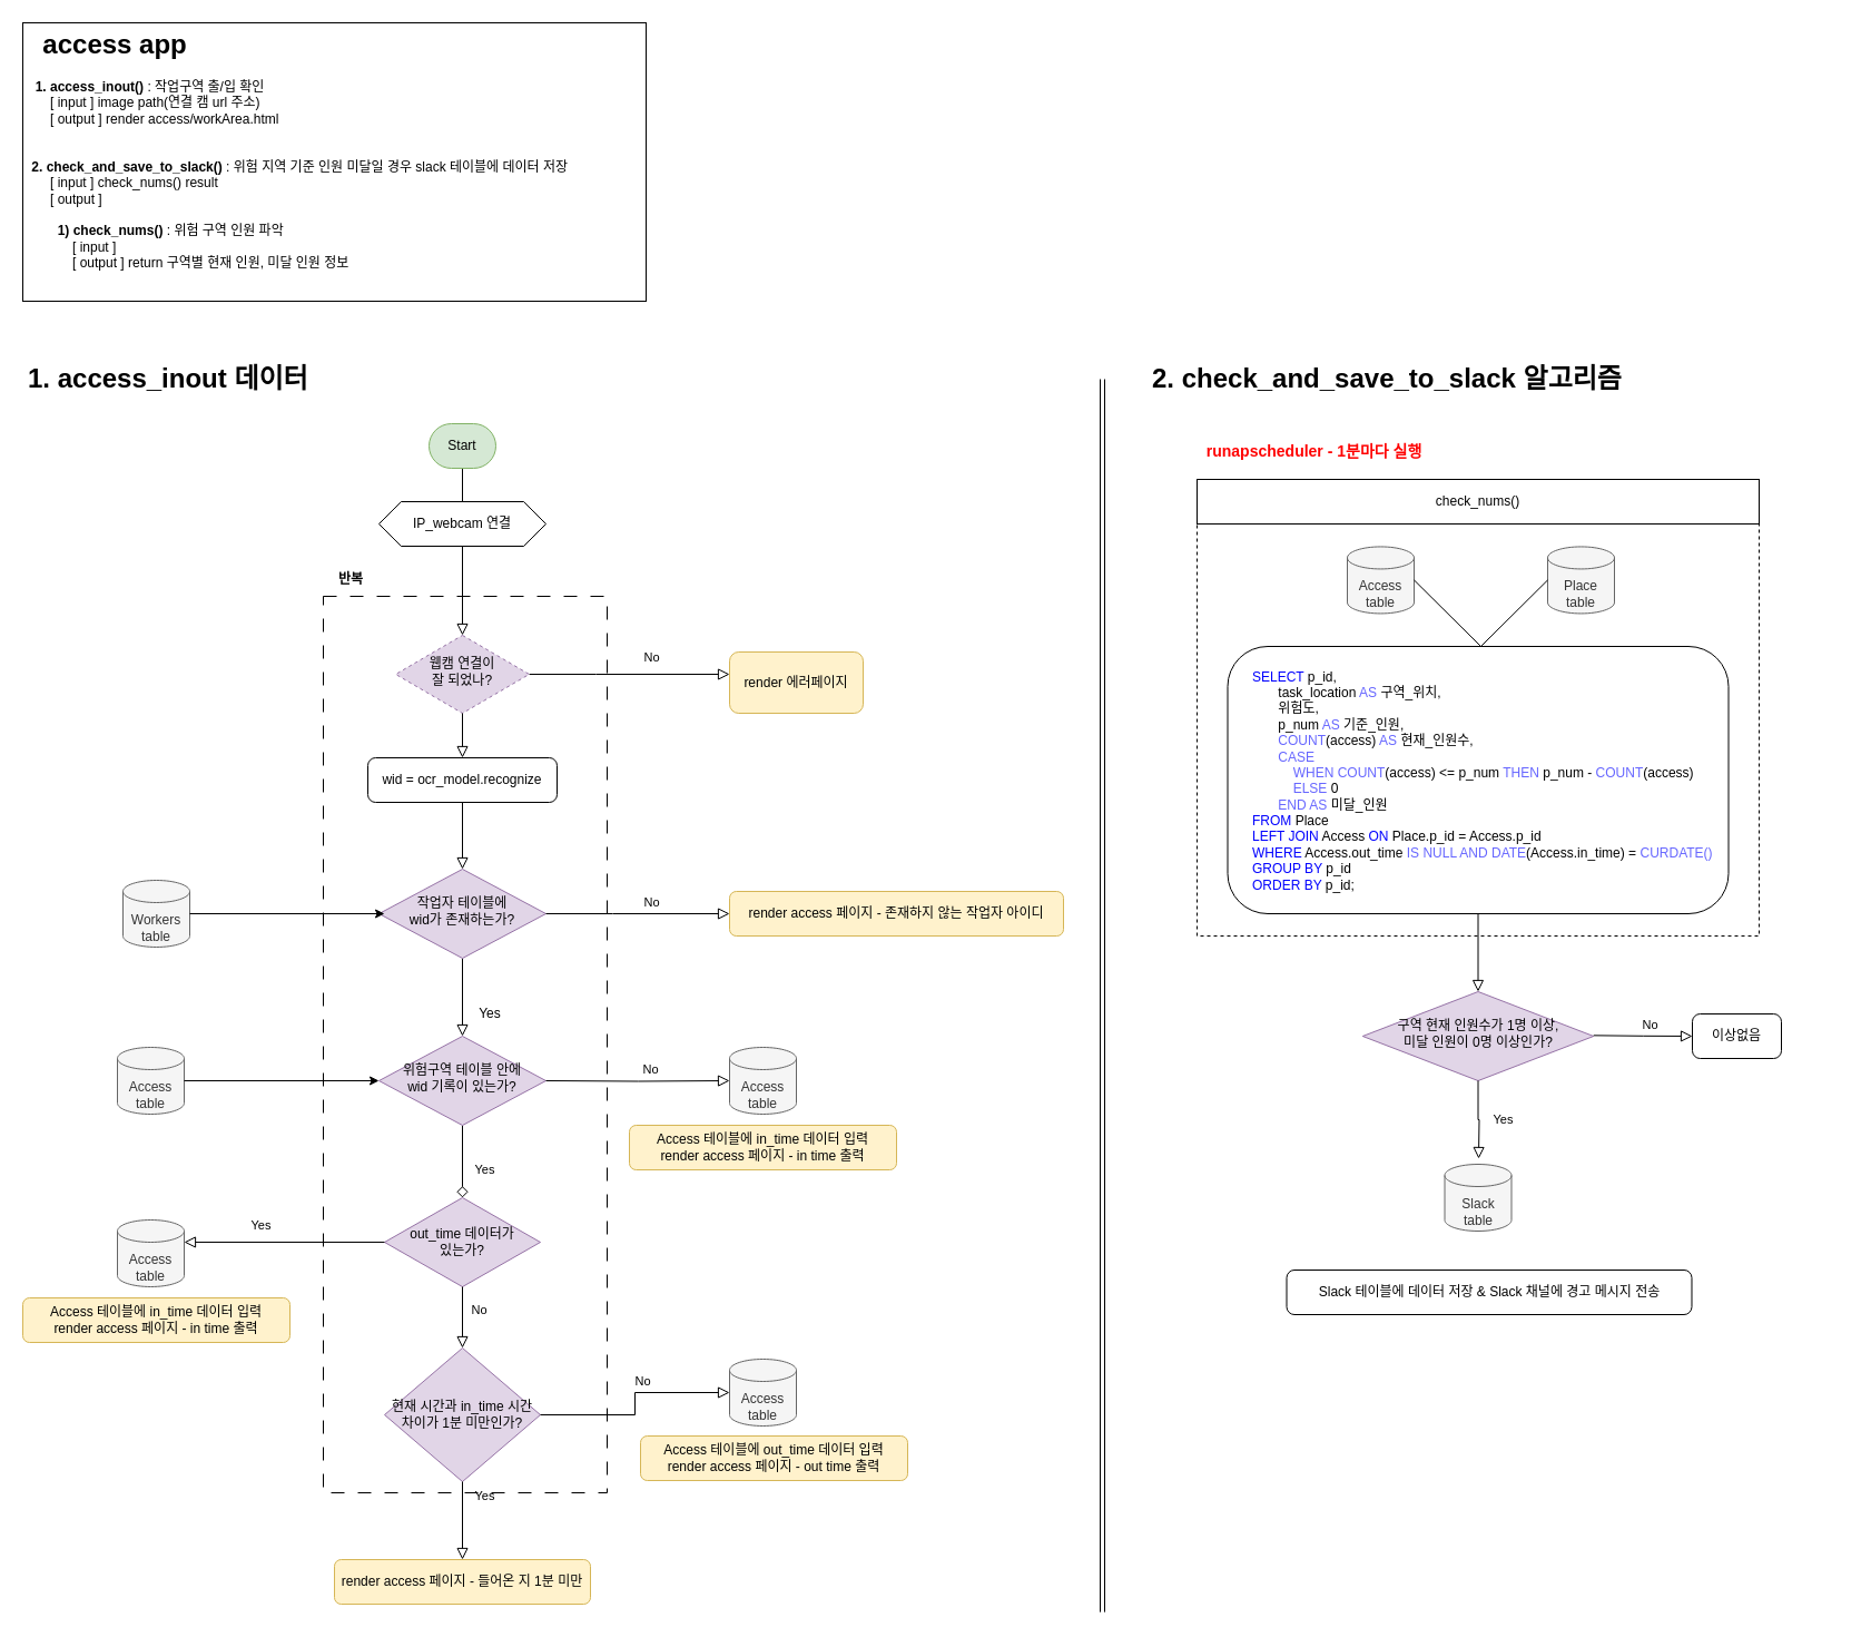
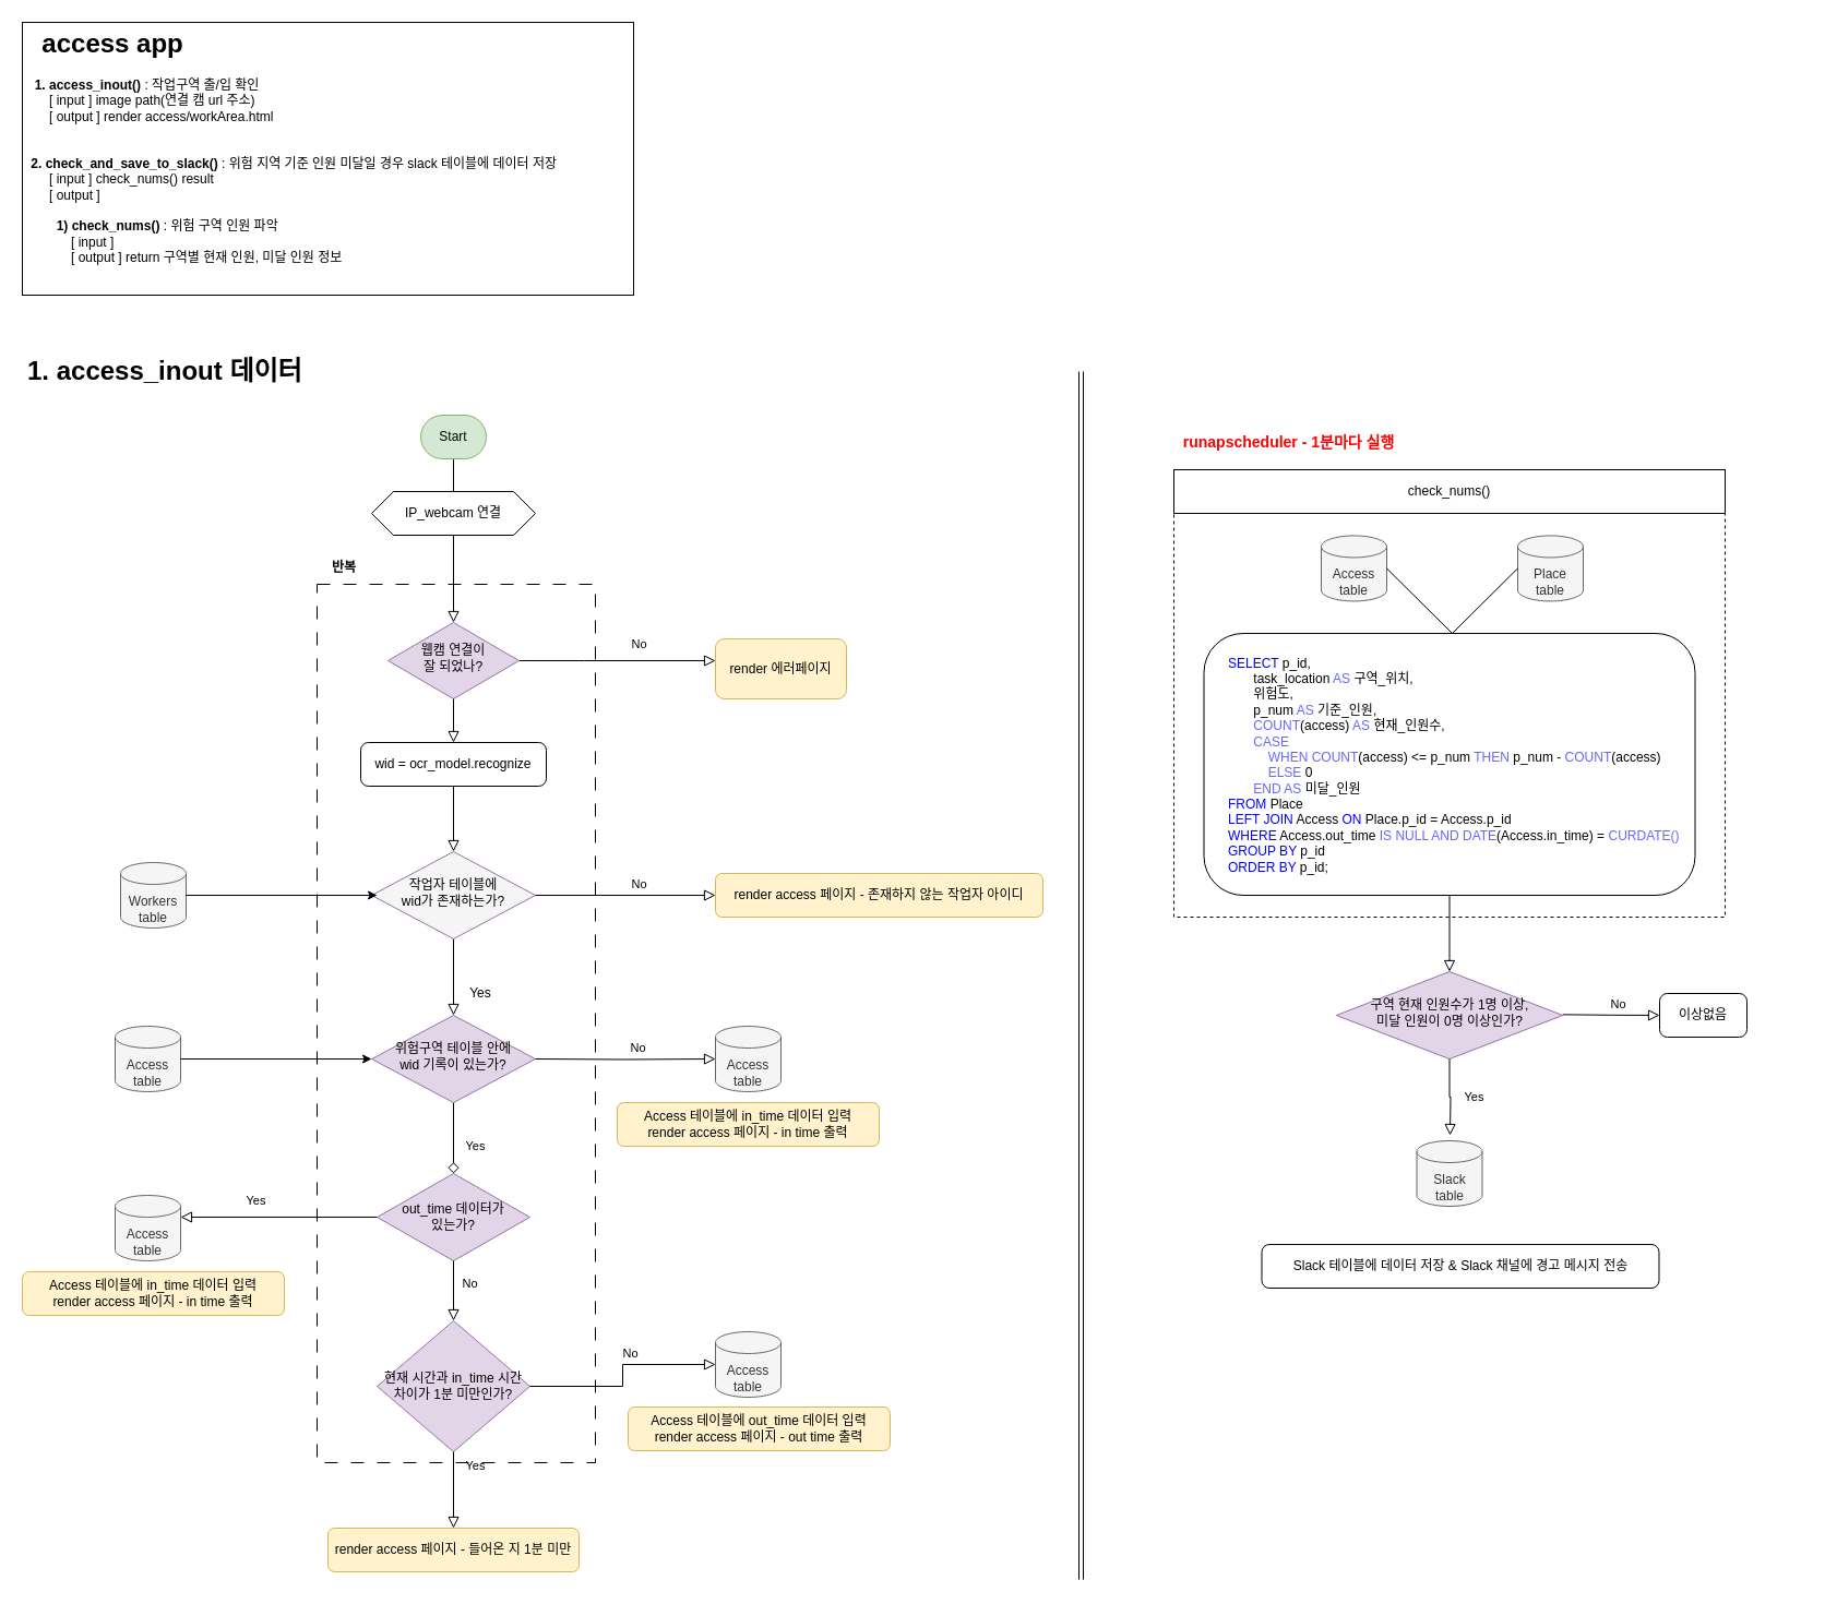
- <mxCell id="42" value="&lt;h1&gt;2. check_and_save_to_slack 알고리즘&lt;/h1&gt;" style="text;html=1;strokeColor=none;fillColor=none;spacing=5;spacingTop=-20;whiteSpace=wrap;overflow=hidden;rounded=0;" vertex="1" parent="1"><mxGeometry x="1030" y="320" width="620" height="40" as="geometry" /></mxCell>
- <mxCell id="13" value="웹캠 연결이&lt;br&gt;잘 되었나?" style="rhombus;whiteSpace=wrap;html=1;shadow=0;fontFamily=Helvetica;fontSize=12;align=center;strokeWidth=1;spacing=6;spacingTop=-4;verticalAlign=middle;fillColor=#e1d5e7;strokeColor=#9673a6;dashed=1;" vertex="1" parent="1"><mxGeometry x="355" y="570" width="120" height="70" as="geometry" /></mxCell>
+ <mxCell id="13" value="웹캠 연결이&lt;br&gt;잘 되었나?" style="rhombus;whiteSpace=wrap;html=1;shadow=0;fontFamily=Helvetica;fontSize=12;align=center;strokeWidth=1;spacing=6;spacingTop=-4;verticalAlign=middle;fillColor=#e1d5e7;strokeColor=#9673a6;" vertex="1" parent="1"><mxGeometry x="355" y="570" width="120" height="70" as="geometry" /></mxCell>
- <mxCell id="36" value="작업자 테이블에&lt;br&gt;wid가 존재하는가?" style="rhombus;whiteSpace=wrap;html=1;shadow=0;fontFamily=Helvetica;fontSize=12;align=center;strokeWidth=1;spacing=6;spacingTop=-4;container=0;fillColor=#e1d5e7;strokeColor=#9673a6;" vertex="1" parent="1"><mxGeometry x="340" y="780" width="150" height="80" as="geometry" /></mxCell>
+ <mxCell id="36" value="작업자 테이블에&lt;br&gt;wid가 존재하는가?" style="rhombus;whiteSpace=wrap;html=1;shadow=0;fontFamily=Helvetica;fontSize=12;align=center;strokeWidth=1;spacing=6;spacingTop=-4;container=0;fillColor=#f5f5f5;strokeColor=#9673a6;" vertex="1" parent="1"><mxGeometry x="340" y="780" width="150" height="80" as="geometry" /></mxCell>
